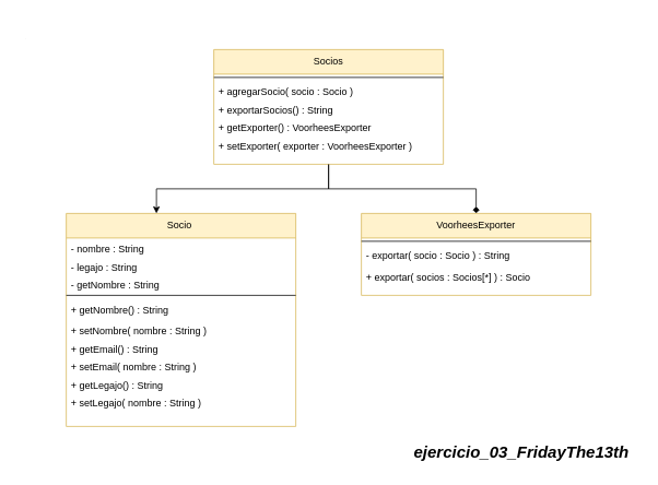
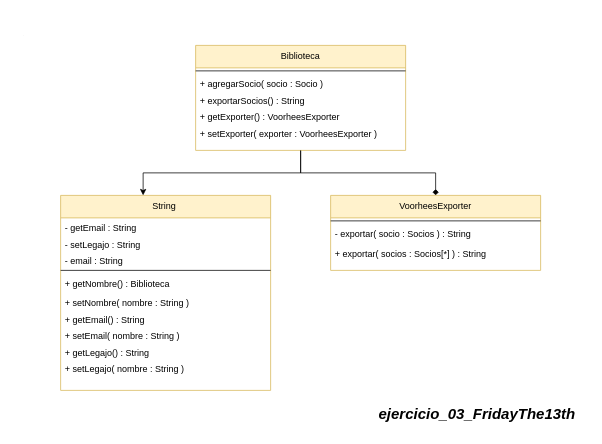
- <mxCell id="4" value="Socios&#10;" style="swimlane;fontStyle=0;align=center;verticalAlign=top;childLayout=stackLayout;horizontal=1;startSize=30;horizontalStack=0;resizeParent=1;resizeLast=0;collapsible=1;marginBottom=0;rounded=0;shadow=0;strokeWidth=1;fillColor=#fff2cc;strokeColor=#d6b656;" vertex="1" parent="1"><mxGeometry x="260" y="60" width="280" height="140" as="geometry"><mxRectangle x="110" y="-20" width="160" height="26" as="alternateBounds" /></mxGeometry></mxCell>
+ <mxCell id="4" value="Biblioteca&#10;" style="swimlane;fontStyle=0;align=center;verticalAlign=top;childLayout=stackLayout;horizontal=1;startSize=30;horizontalStack=0;resizeParent=1;resizeLast=0;collapsible=1;marginBottom=0;rounded=0;shadow=0;strokeWidth=1;fillColor=#fff2cc;strokeColor=#d6b656;" vertex="1" parent="1"><mxGeometry x="260" y="60" width="280" height="140" as="geometry"><mxRectangle x="110" y="-20" width="160" height="26" as="alternateBounds" /></mxGeometry></mxCell>
- <mxCell id="10" value="Socio &#10;" style="swimlane;fontStyle=0;align=center;verticalAlign=top;childLayout=stackLayout;horizontal=1;startSize=30;horizontalStack=0;resizeParent=1;resizeLast=0;collapsible=1;marginBottom=0;rounded=0;shadow=0;strokeWidth=1;fillColor=#fff2cc;strokeColor=#d6b656;" vertex="1" parent="1"><mxGeometry x="80" y="260" width="280" height="260" as="geometry"><mxRectangle x="110" y="-20" width="160" height="26" as="alternateBounds" /></mxGeometry></mxCell>
+ <mxCell id="10" value="String &#10;" style="swimlane;fontStyle=0;align=center;verticalAlign=top;childLayout=stackLayout;horizontal=1;startSize=30;horizontalStack=0;resizeParent=1;resizeLast=0;collapsible=1;marginBottom=0;rounded=0;shadow=0;strokeWidth=1;fillColor=#fff2cc;strokeColor=#d6b656;" vertex="1" parent="1"><mxGeometry x="80" y="260" width="280" height="260" as="geometry"><mxRectangle x="110" y="-20" width="160" height="26" as="alternateBounds" /></mxGeometry></mxCell>
- <mxCell id="11" value="- nombre : String" style="text;align=left;verticalAlign=top;spacingLeft=4;spacingRight=4;overflow=hidden;rotatable=0;points=[[0,0.5],[1,0.5]];portConstraint=eastwest;rounded=0;shadow=0;html=0;" vertex="1" parent="10"><mxGeometry y="30" width="280" height="22" as="geometry" /></mxCell>
+ <mxCell id="11" value="- getEmail : String" style="text;align=left;verticalAlign=top;spacingLeft=4;spacingRight=4;overflow=hidden;rotatable=0;points=[[0,0.5],[1,0.5]];portConstraint=eastwest;rounded=0;shadow=0;html=0;" vertex="1" parent="10"><mxGeometry y="30" width="280" height="22" as="geometry" /></mxCell>
- <mxCell id="23" value="- exportar( socio : Socio ) : String" style="text;align=left;verticalAlign=top;spacingLeft=4;spacingRight=4;overflow=hidden;rotatable=0;points=[[0,0.5],[1,0.5]];portConstraint=eastwest;rounded=0;shadow=0;html=0;" vertex="1" parent="21"><mxGeometry y="38" width="280" height="26" as="geometry" /></mxCell>
+ <mxCell id="23" value="- exportar( socio : Socios ) : String" style="text;align=left;verticalAlign=top;spacingLeft=4;spacingRight=4;overflow=hidden;rotatable=0;points=[[0,0.5],[1,0.5]];portConstraint=eastwest;rounded=0;shadow=0;html=0;" vertex="1" parent="21"><mxGeometry y="38" width="280" height="26" as="geometry" /></mxCell>
- <mxCell id="12" value="- legajo : String" style="text;align=left;verticalAlign=top;spacingLeft=4;spacingRight=4;overflow=hidden;rotatable=0;points=[[0,0.5],[1,0.5]];portConstraint=eastwest;rounded=0;shadow=0;html=0;" vertex="1" parent="10"><mxGeometry y="52" width="280" height="22" as="geometry" /></mxCell>
+ <mxCell id="12" value="- setLegajo : String" style="text;align=left;verticalAlign=top;spacingLeft=4;spacingRight=4;overflow=hidden;rotatable=0;points=[[0,0.5],[1,0.5]];portConstraint=eastwest;rounded=0;shadow=0;html=0;" vertex="1" parent="10"><mxGeometry y="52" width="280" height="22" as="geometry" /></mxCell>
- <mxCell id="24" value="+ exportar( socios : Socios[*] ) : Socio" style="text;align=left;verticalAlign=top;spacingLeft=4;spacingRight=4;overflow=hidden;rotatable=0;points=[[0,0.5],[1,0.5]];portConstraint=eastwest;rounded=0;shadow=0;html=0;" vertex="1" parent="21"><mxGeometry y="64" width="280" height="22" as="geometry" /></mxCell>
+ <mxCell id="24" value="+ exportar( socios : Socios[*] ) : String" style="text;align=left;verticalAlign=top;spacingLeft=4;spacingRight=4;overflow=hidden;rotatable=0;points=[[0,0.5],[1,0.5]];portConstraint=eastwest;rounded=0;shadow=0;html=0;" vertex="1" parent="21"><mxGeometry y="64" width="280" height="22" as="geometry" /></mxCell>
- <mxCell id="13" value="- getNombre : String" style="text;align=left;verticalAlign=top;spacingLeft=4;spacingRight=4;overflow=hidden;rotatable=0;points=[[0,0.5],[1,0.5]];portConstraint=eastwest;rounded=0;shadow=0;html=0;" vertex="1" parent="10"><mxGeometry y="74" width="280" height="22" as="geometry" /></mxCell>
+ <mxCell id="13" value="- email : String" style="text;align=left;verticalAlign=top;spacingLeft=4;spacingRight=4;overflow=hidden;rotatable=0;points=[[0,0.5],[1,0.5]];portConstraint=eastwest;rounded=0;shadow=0;html=0;" vertex="1" parent="10"><mxGeometry y="74" width="280" height="22" as="geometry" /></mxCell>
- <mxCell id="15" value="+ getNombre() : String" style="text;align=left;verticalAlign=top;spacingLeft=4;spacingRight=4;overflow=hidden;rotatable=0;points=[[0,0.5],[1,0.5]];portConstraint=eastwest;rounded=0;shadow=0;html=0;" vertex="1" parent="10"><mxGeometry y="104" width="280" height="26" as="geometry" /></mxCell>
+ <mxCell id="15" value="+ getNombre() : Biblioteca" style="text;align=left;verticalAlign=top;spacingLeft=4;spacingRight=4;overflow=hidden;rotatable=0;points=[[0,0.5],[1,0.5]];portConstraint=eastwest;rounded=0;shadow=0;html=0;" vertex="1" parent="10"><mxGeometry y="104" width="280" height="26" as="geometry" /></mxCell>
